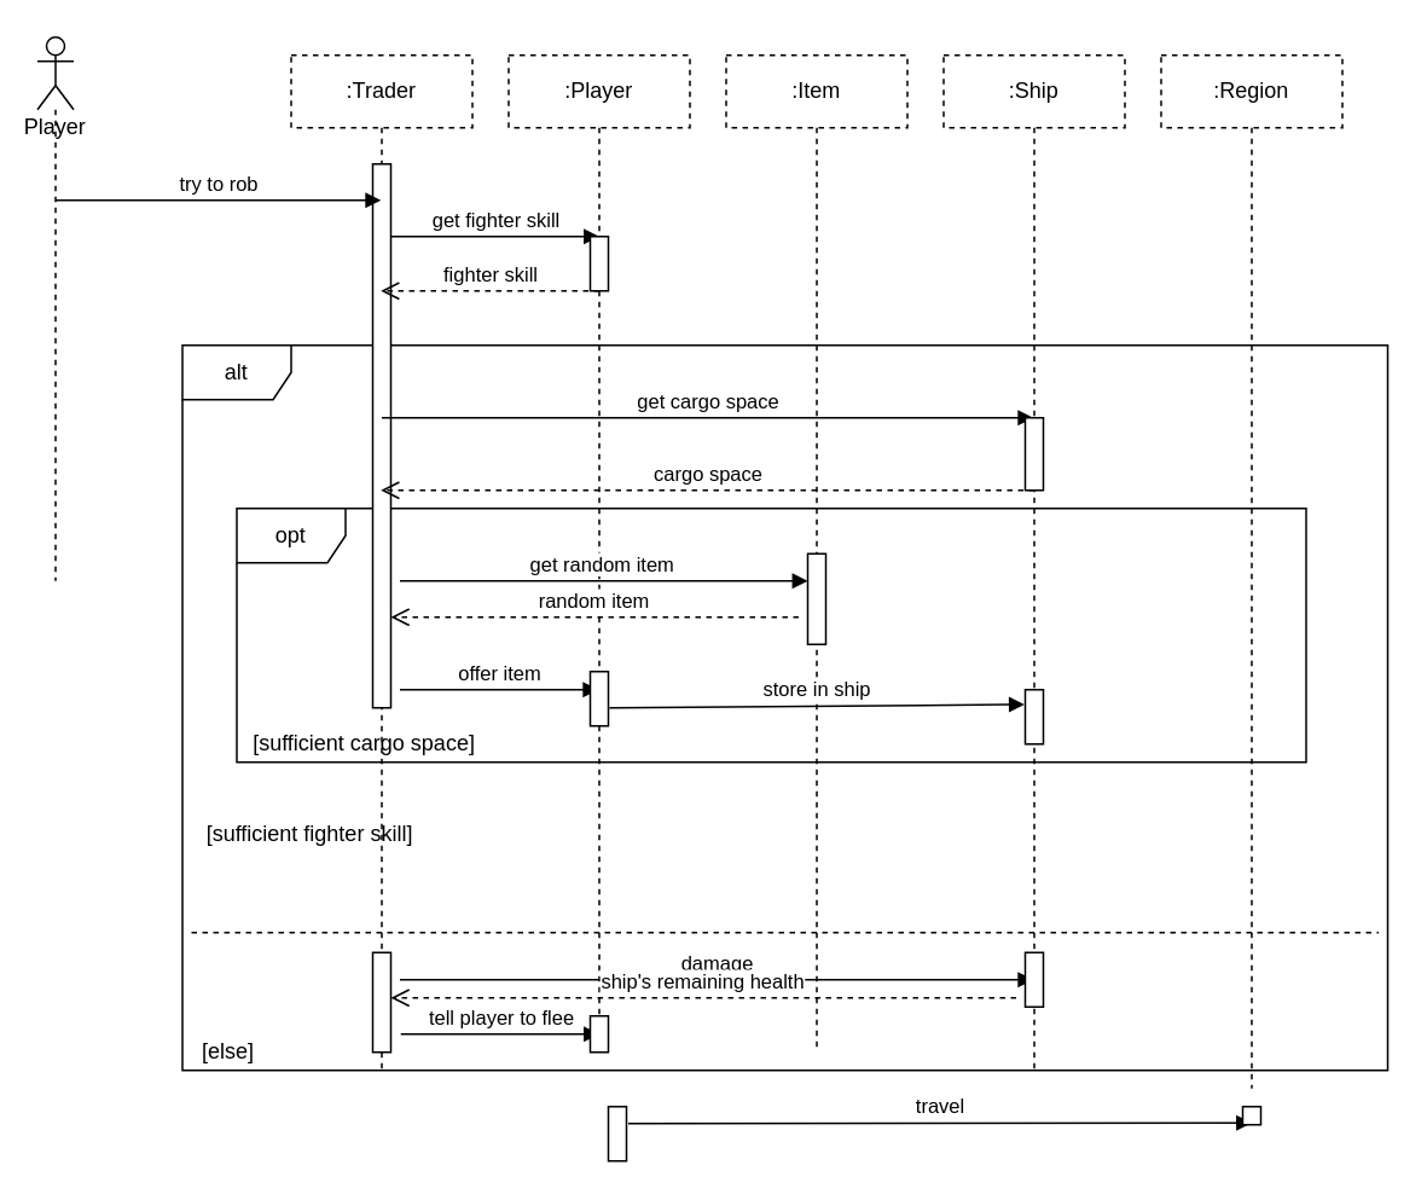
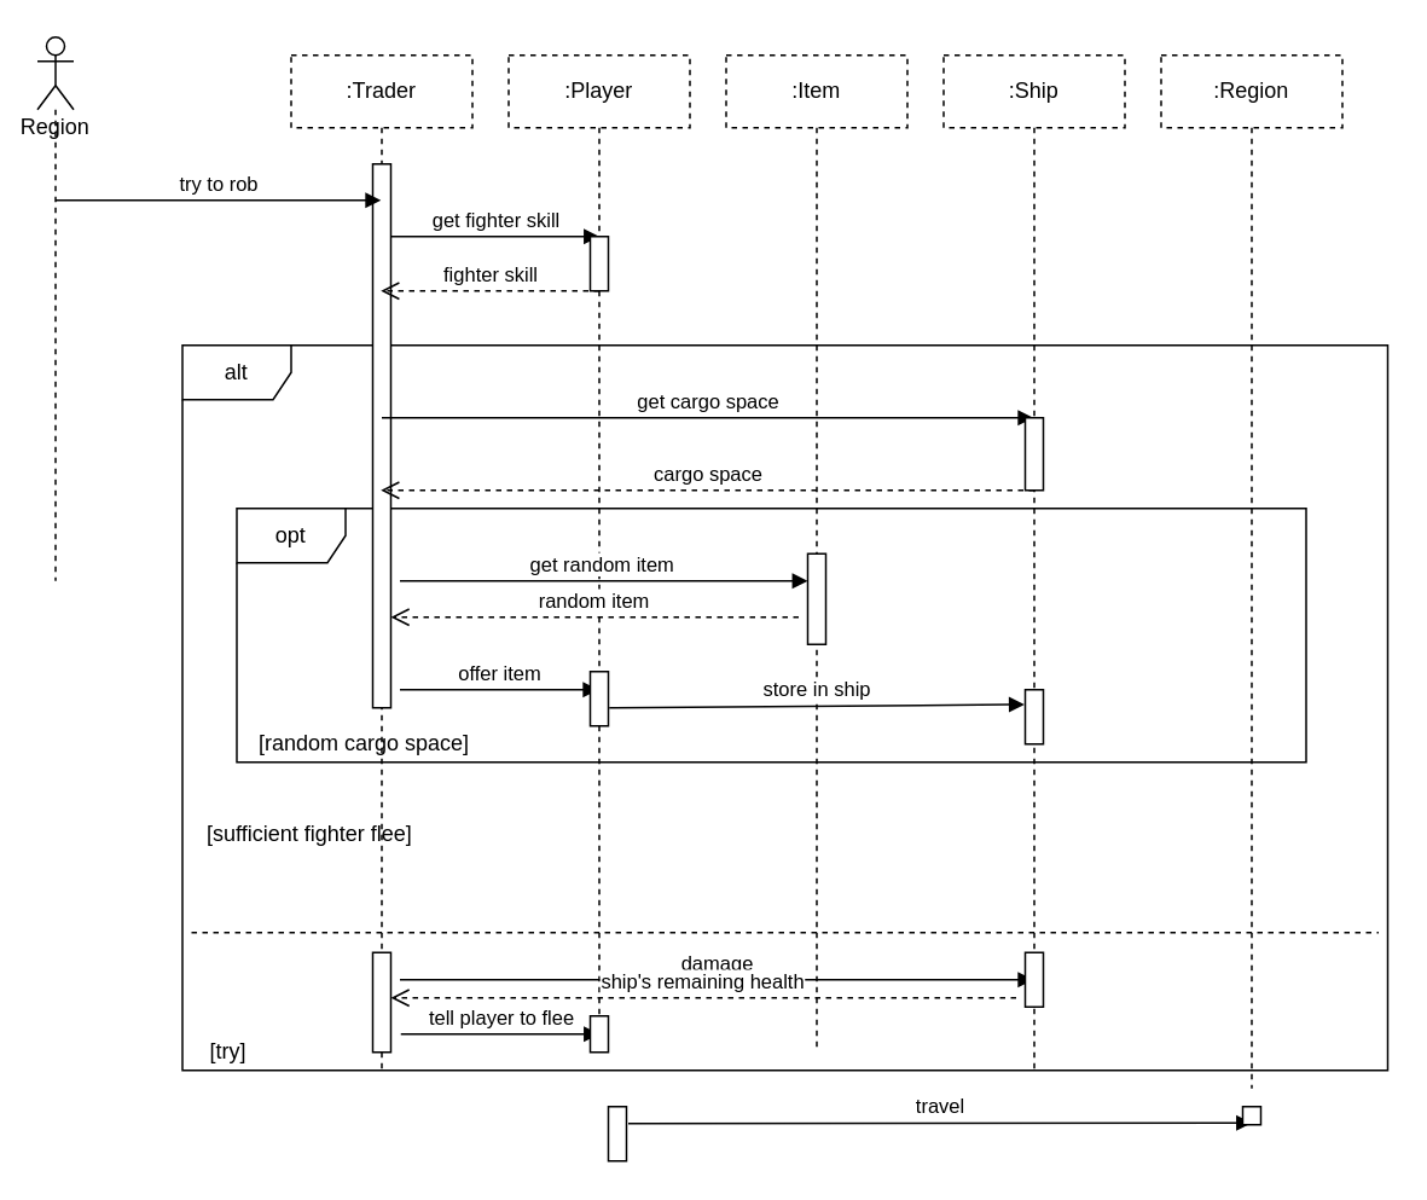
- <mxCell id="18" value="Player&lt;br&gt;" style="shape=umlLifeline;participant=umlActor;perimeter=lifelinePerimeter;whiteSpace=wrap;html=1;container=1;collapsible=0;recursiveResize=0;verticalAlign=top;spacingTop=36;outlineConnect=0;" vertex="1" parent="1"><mxGeometry x="20" y="20" width="20" height="300" as="geometry" /></mxCell>
+ <mxCell id="18" value="Region&lt;br&gt;" style="shape=umlLifeline;participant=umlActor;perimeter=lifelinePerimeter;whiteSpace=wrap;html=1;container=1;collapsible=0;recursiveResize=0;verticalAlign=top;spacingTop=36;outlineConnect=0;" vertex="1" parent="1"><mxGeometry x="20" y="20" width="20" height="300" as="geometry" /></mxCell>
- <mxCell id="26" value="[sufficient cargo space]" style="text;html=1;align=center;verticalAlign=middle;resizable=0;points=[];autosize=1;" vertex="1" parent="1"><mxGeometry x="130" y="400" width="140" height="20" as="geometry" /></mxCell>
+ <mxCell id="26" value="[random cargo space]" style="text;html=1;align=center;verticalAlign=middle;resizable=0;points=[];autosize=1;" vertex="1" parent="1"><mxGeometry x="130" y="400" width="140" height="20" as="geometry" /></mxCell>
- <mxCell id="27" value="[sufficient fighter skill]" style="text;html=1;align=center;verticalAlign=middle;resizable=0;points=[];autosize=1;" vertex="1" parent="1"><mxGeometry x="105" y="450" width="130" height="20" as="geometry" /></mxCell>
+ <mxCell id="27" value="[sufficient fighter flee]" style="text;html=1;align=center;verticalAlign=middle;resizable=0;points=[];autosize=1;" vertex="1" parent="1"><mxGeometry x="105" y="450" width="130" height="20" as="geometry" /></mxCell>
- <mxCell id="37" value="[else]" style="text;html=1;align=center;verticalAlign=middle;resizable=0;points=[];autosize=1;" vertex="1" parent="1"><mxGeometry x="105" y="570" width="40" height="20" as="geometry" /></mxCell>
+ <mxCell id="37" value="[try]" style="text;html=1;align=center;verticalAlign=middle;resizable=0;points=[];autosize=1;" vertex="1" parent="1"><mxGeometry x="105" y="570" width="40" height="20" as="geometry" /></mxCell>
